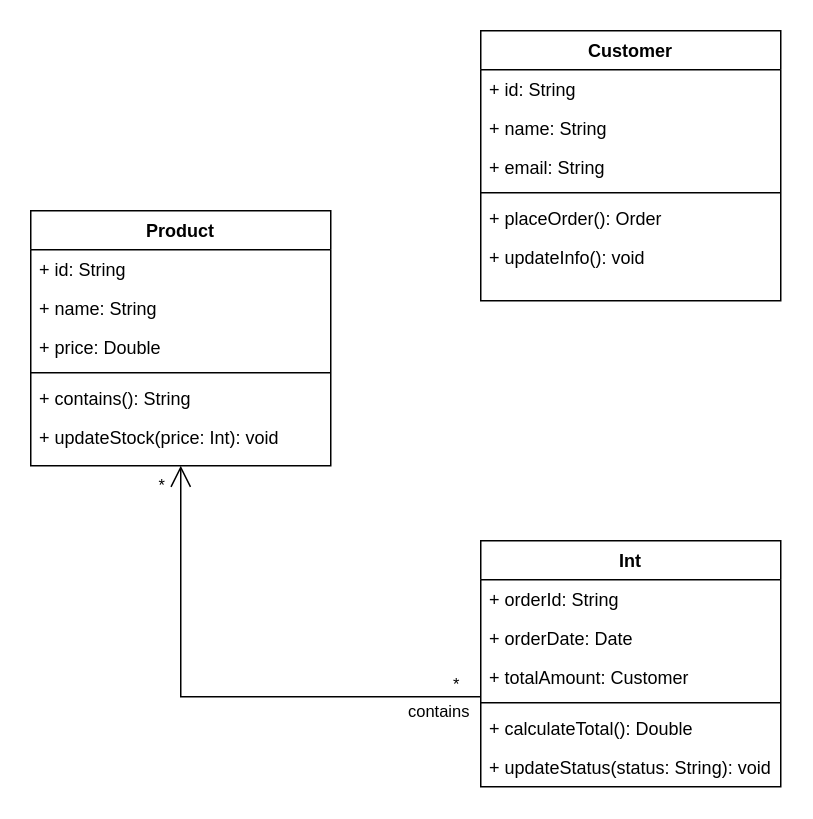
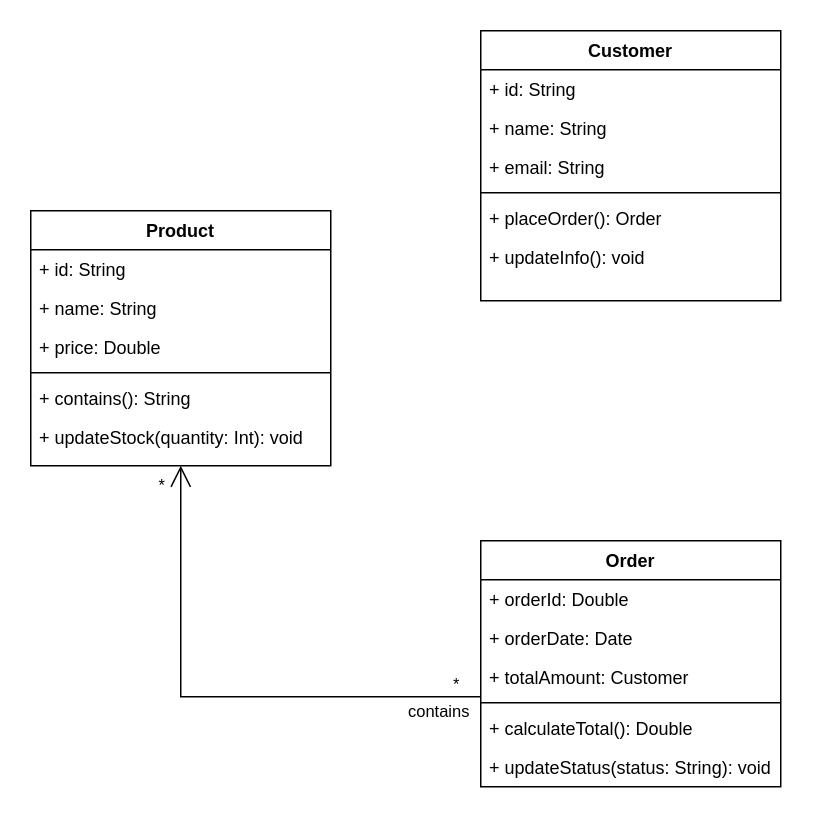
- <mxCell id="8" value="+ updateStock(price: Int): void" style="text;strokeColor=none;fillColor=none;align=left;verticalAlign=top;spacingLeft=4;spacingRight=4;overflow=hidden;rotatable=0;points=[[0,0.5],[1,0.5]];portConstraint=eastwest;whiteSpace=wrap;html=1;" parent="2" vertex="1"><mxGeometry y="138" width="200" height="32" as="geometry" /></mxCell>
+ <mxCell id="8" value="+ updateStock(quantity: Int): void" style="text;strokeColor=none;fillColor=none;align=left;verticalAlign=top;spacingLeft=4;spacingRight=4;overflow=hidden;rotatable=0;points=[[0,0.5],[1,0.5]];portConstraint=eastwest;whiteSpace=wrap;html=1;" parent="2" vertex="1"><mxGeometry y="138" width="200" height="32" as="geometry" /></mxCell>
- <mxCell id="16" value="Int" style="swimlane;fontStyle=1;align=center;verticalAlign=top;childLayout=stackLayout;horizontal=1;startSize=26;horizontalStack=0;resizeParent=1;resizeParentMax=0;resizeLast=0;collapsible=1;marginBottom=0;whiteSpace=wrap;html=1;" parent="1" vertex="1"><mxGeometry x="320" y="360" width="200" height="164" as="geometry" /></mxCell>
+ <mxCell id="16" value="Order" style="swimlane;fontStyle=1;align=center;verticalAlign=top;childLayout=stackLayout;horizontal=1;startSize=26;horizontalStack=0;resizeParent=1;resizeParentMax=0;resizeLast=0;collapsible=1;marginBottom=0;whiteSpace=wrap;html=1;" parent="1" vertex="1"><mxGeometry x="320" y="360" width="200" height="164" as="geometry" /></mxCell>
- <mxCell id="17" value="+ orderId: String" style="text;strokeColor=none;fillColor=none;align=left;verticalAlign=top;spacingLeft=4;spacingRight=4;overflow=hidden;rotatable=0;points=[[0,0.5],[1,0.5]];portConstraint=eastwest;whiteSpace=wrap;html=1;" parent="16" vertex="1"><mxGeometry y="26" width="200" height="26" as="geometry" /></mxCell>
+ <mxCell id="17" value="+ orderId: Double" style="text;strokeColor=none;fillColor=none;align=left;verticalAlign=top;spacingLeft=4;spacingRight=4;overflow=hidden;rotatable=0;points=[[0,0.5],[1,0.5]];portConstraint=eastwest;whiteSpace=wrap;html=1;" parent="16" vertex="1"><mxGeometry y="26" width="200" height="26" as="geometry" /></mxCell>
